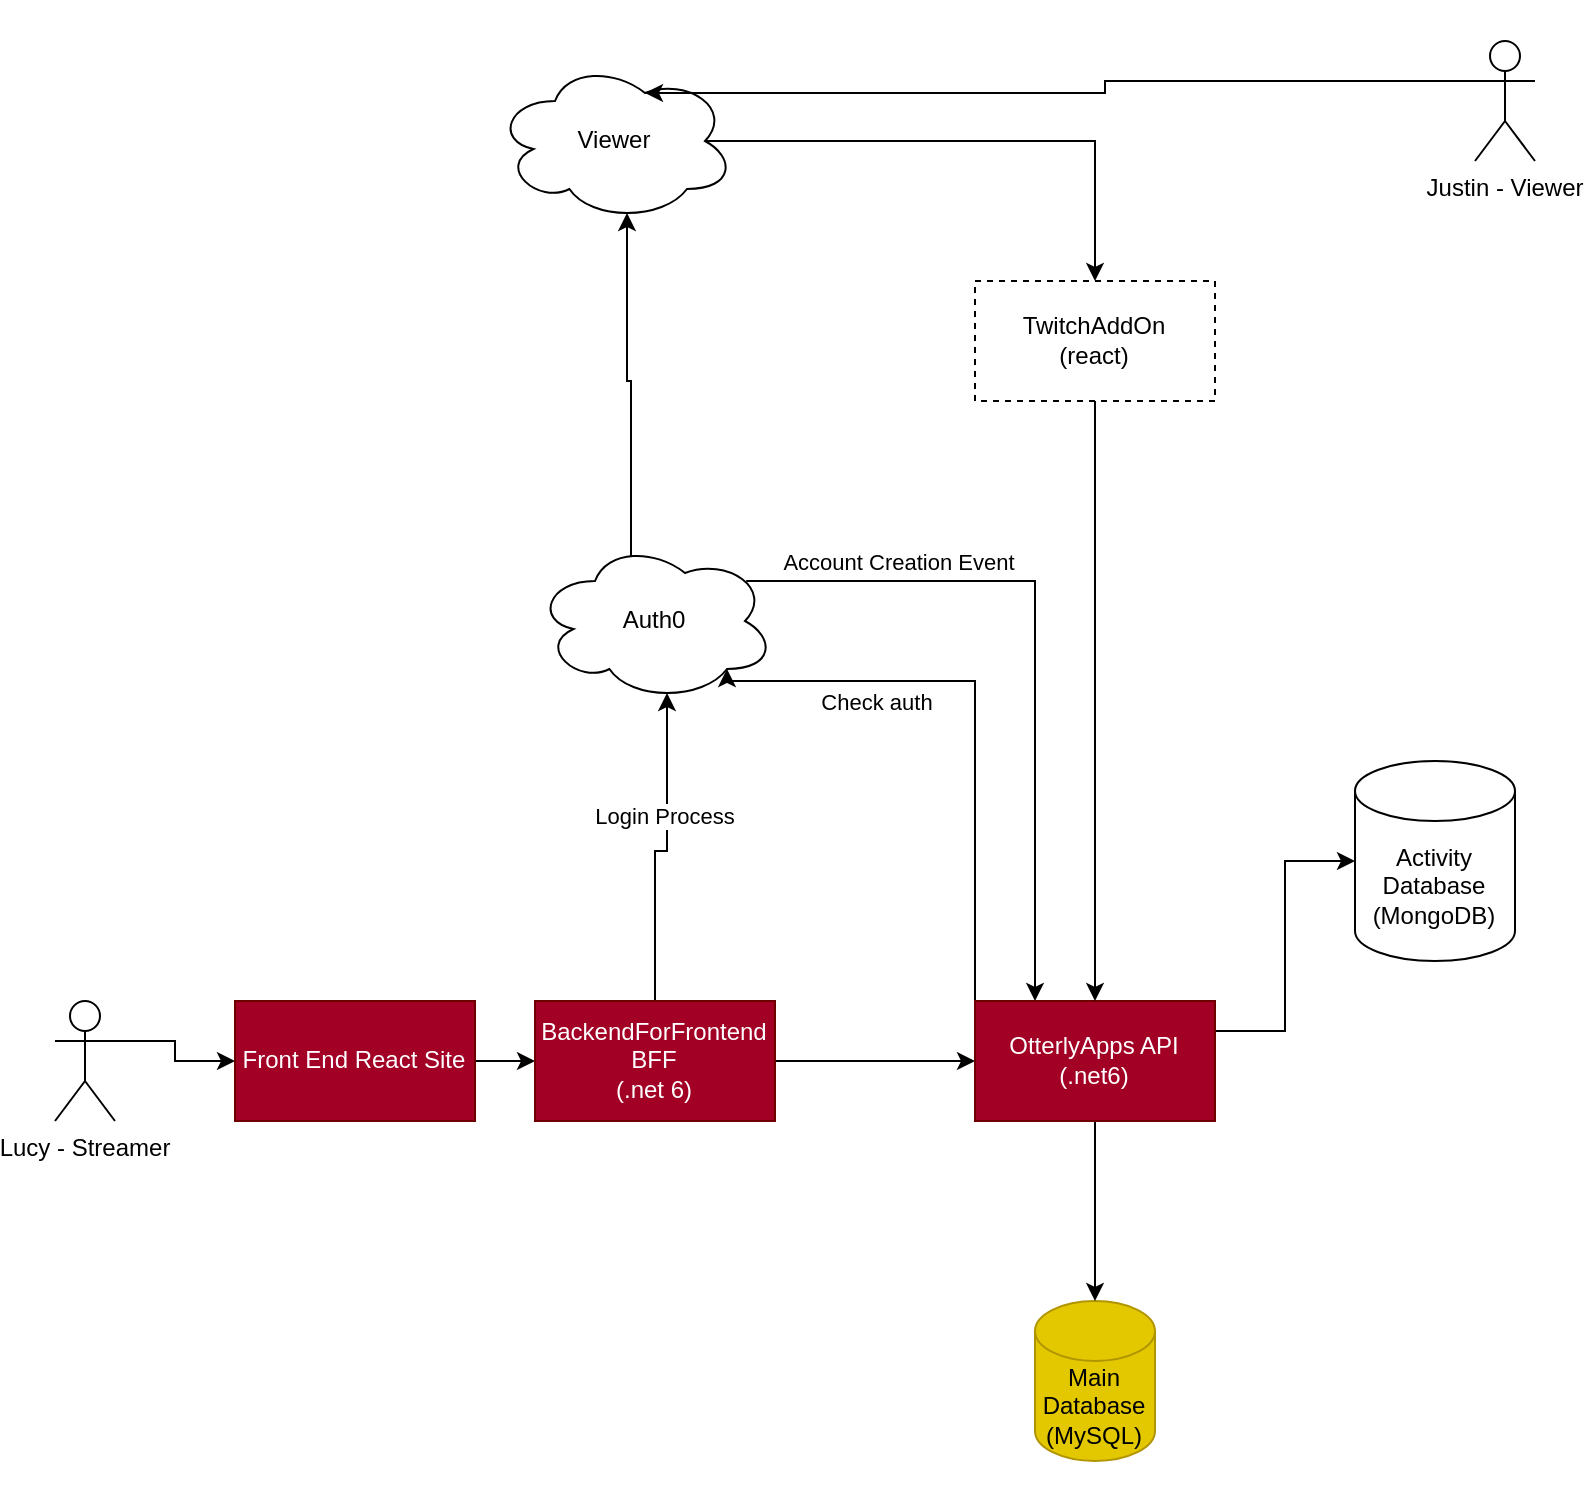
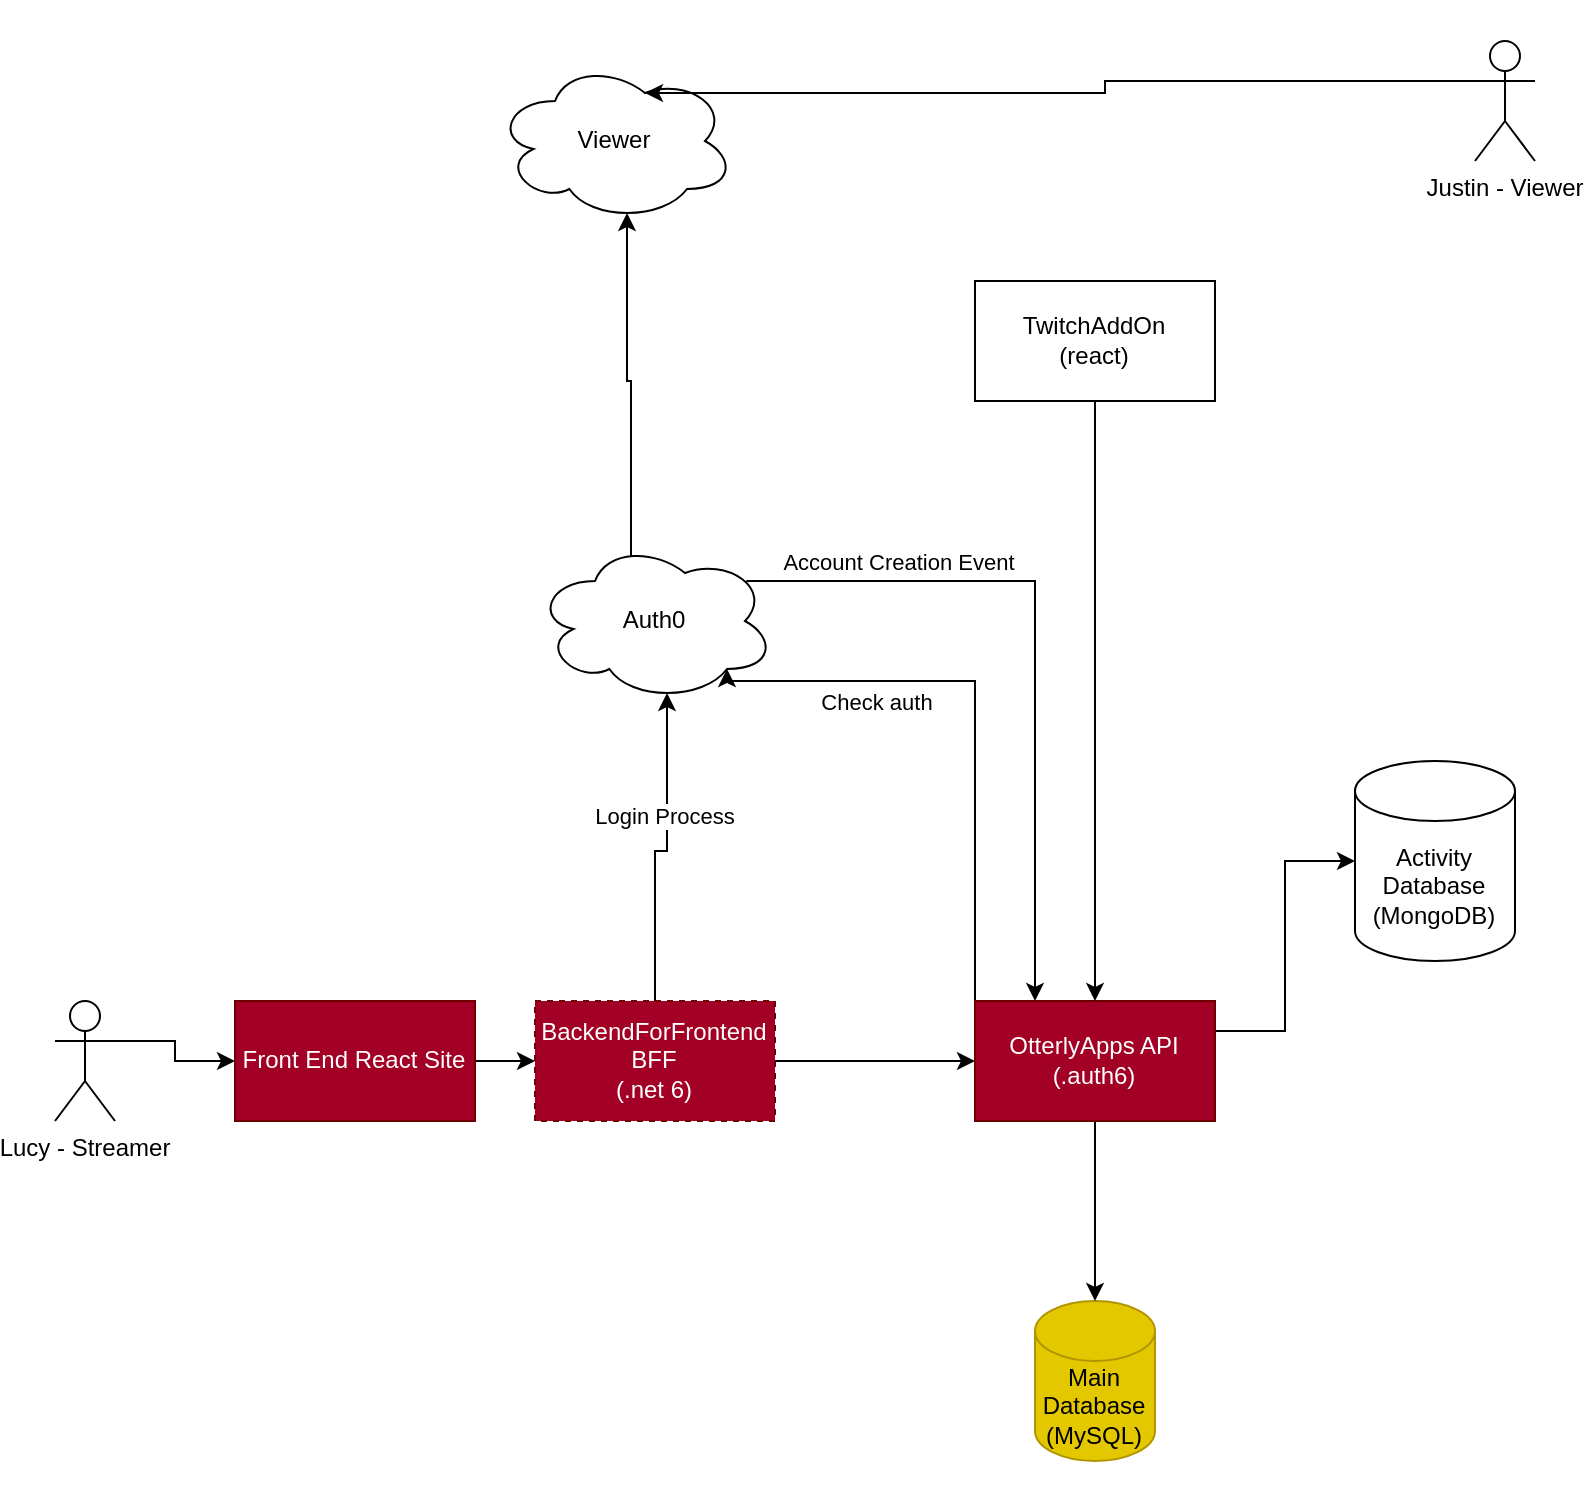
- <mxCell id="5" style="edgeStyle=orthogonalEdgeStyle;rounded=0;orthogonalLoop=1;jettySize=auto;html=1;exitX=0.875;exitY=0.5;exitDx=0;exitDy=0;exitPerimeter=0;" edge="1" parent="1" source="6" target="25"><mxGeometry relative="1" as="geometry" /></mxCell>
- <mxCell id="25" value="TwitchAddOn&lt;br&gt;(react)" style="rounded=0;whiteSpace=wrap;html=1;dashed=1;" vertex="1" parent="1"><mxGeometry x="480" y="140" width="120" height="60" as="geometry" /></mxCell>
+ <mxCell id="25" value="TwitchAddOn&lt;br&gt;(react)" style="rounded=0;whiteSpace=wrap;html=1;" vertex="1" parent="1"><mxGeometry x="480" y="140" width="120" height="60" as="geometry" /></mxCell>
- <mxCell id="21" value="BackendForFrontend&lt;br&gt;BFF&lt;br&gt;(.net 6)" style="rounded=0;whiteSpace=wrap;html=1;fillColor=#a20025;fontColor=#ffffff;strokeColor=#6F0000;" vertex="1" parent="1"><mxGeometry x="260" y="500" width="120" height="60" as="geometry" /></mxCell>
+ <mxCell id="21" value="BackendForFrontend&lt;br&gt;BFF&lt;br&gt;(.net 6)" style="rounded=0;whiteSpace=wrap;html=1;fillColor=#a20025;fontColor=#ffffff;strokeColor=#6F0000;dashed=1;" vertex="1" parent="1"><mxGeometry x="260" y="500" width="120" height="60" as="geometry" /></mxCell>
- <mxCell id="17" value="OtterlyApps API&lt;br&gt;(.net6)" style="rounded=0;whiteSpace=wrap;html=1;fillColor=#a20025;fontColor=#ffffff;strokeColor=#6F0000;" vertex="1" parent="1"><mxGeometry x="480" y="500" width="120" height="60" as="geometry" /></mxCell>
+ <mxCell id="17" value="OtterlyApps API&lt;br&gt;(.auth6)" style="rounded=0;whiteSpace=wrap;html=1;fillColor=#a20025;fontColor=#ffffff;strokeColor=#6F0000;" vertex="1" parent="1"><mxGeometry x="480" y="500" width="120" height="60" as="geometry" /></mxCell>
